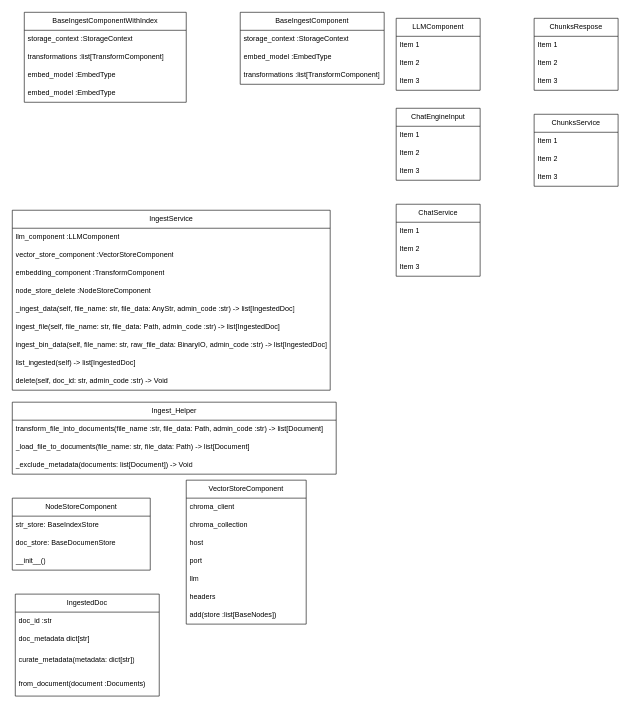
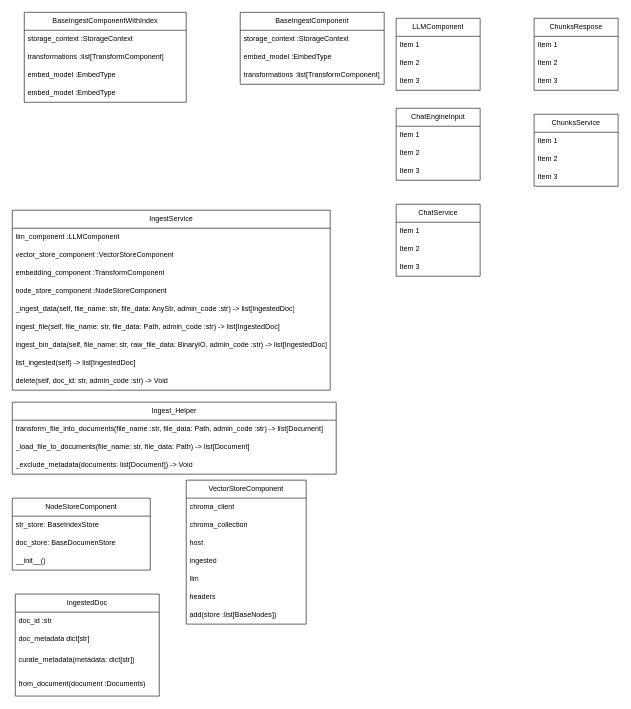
- <mxCell id="32" value="node_store_delete :NodeStoreComponent" style="text;strokeColor=none;fillColor=none;align=left;verticalAlign=middle;spacingLeft=4;spacingRight=4;overflow=hidden;points=[[0,0.5],[1,0.5]];portConstraint=eastwest;rotatable=0;whiteSpace=wrap;html=1;" vertex="1" parent="28"><mxGeometry y="120" width="530" height="30" as="geometry" /></mxCell>
+ <mxCell id="32" value="node_store_component :NodeStoreComponent" style="text;strokeColor=none;fillColor=none;align=left;verticalAlign=middle;spacingLeft=4;spacingRight=4;overflow=hidden;points=[[0,0.5],[1,0.5]];portConstraint=eastwest;rotatable=0;whiteSpace=wrap;html=1;" vertex="1" parent="28"><mxGeometry y="120" width="530" height="30" as="geometry" /></mxCell>
- <mxCell id="15" value="port" style="text;strokeColor=none;fillColor=none;align=left;verticalAlign=middle;spacingLeft=4;spacingRight=4;overflow=hidden;points=[[0,0.5],[1,0.5]];portConstraint=eastwest;rotatable=0;whiteSpace=wrap;html=1;" vertex="1" parent="11"><mxGeometry y="120" width="200" height="30" as="geometry" /></mxCell>
+ <mxCell id="15" value="ingested" style="text;strokeColor=none;fillColor=none;align=left;verticalAlign=middle;spacingLeft=4;spacingRight=4;overflow=hidden;points=[[0,0.5],[1,0.5]];portConstraint=eastwest;rotatable=0;whiteSpace=wrap;html=1;" vertex="1" parent="11"><mxGeometry y="120" width="200" height="30" as="geometry" /></mxCell>
